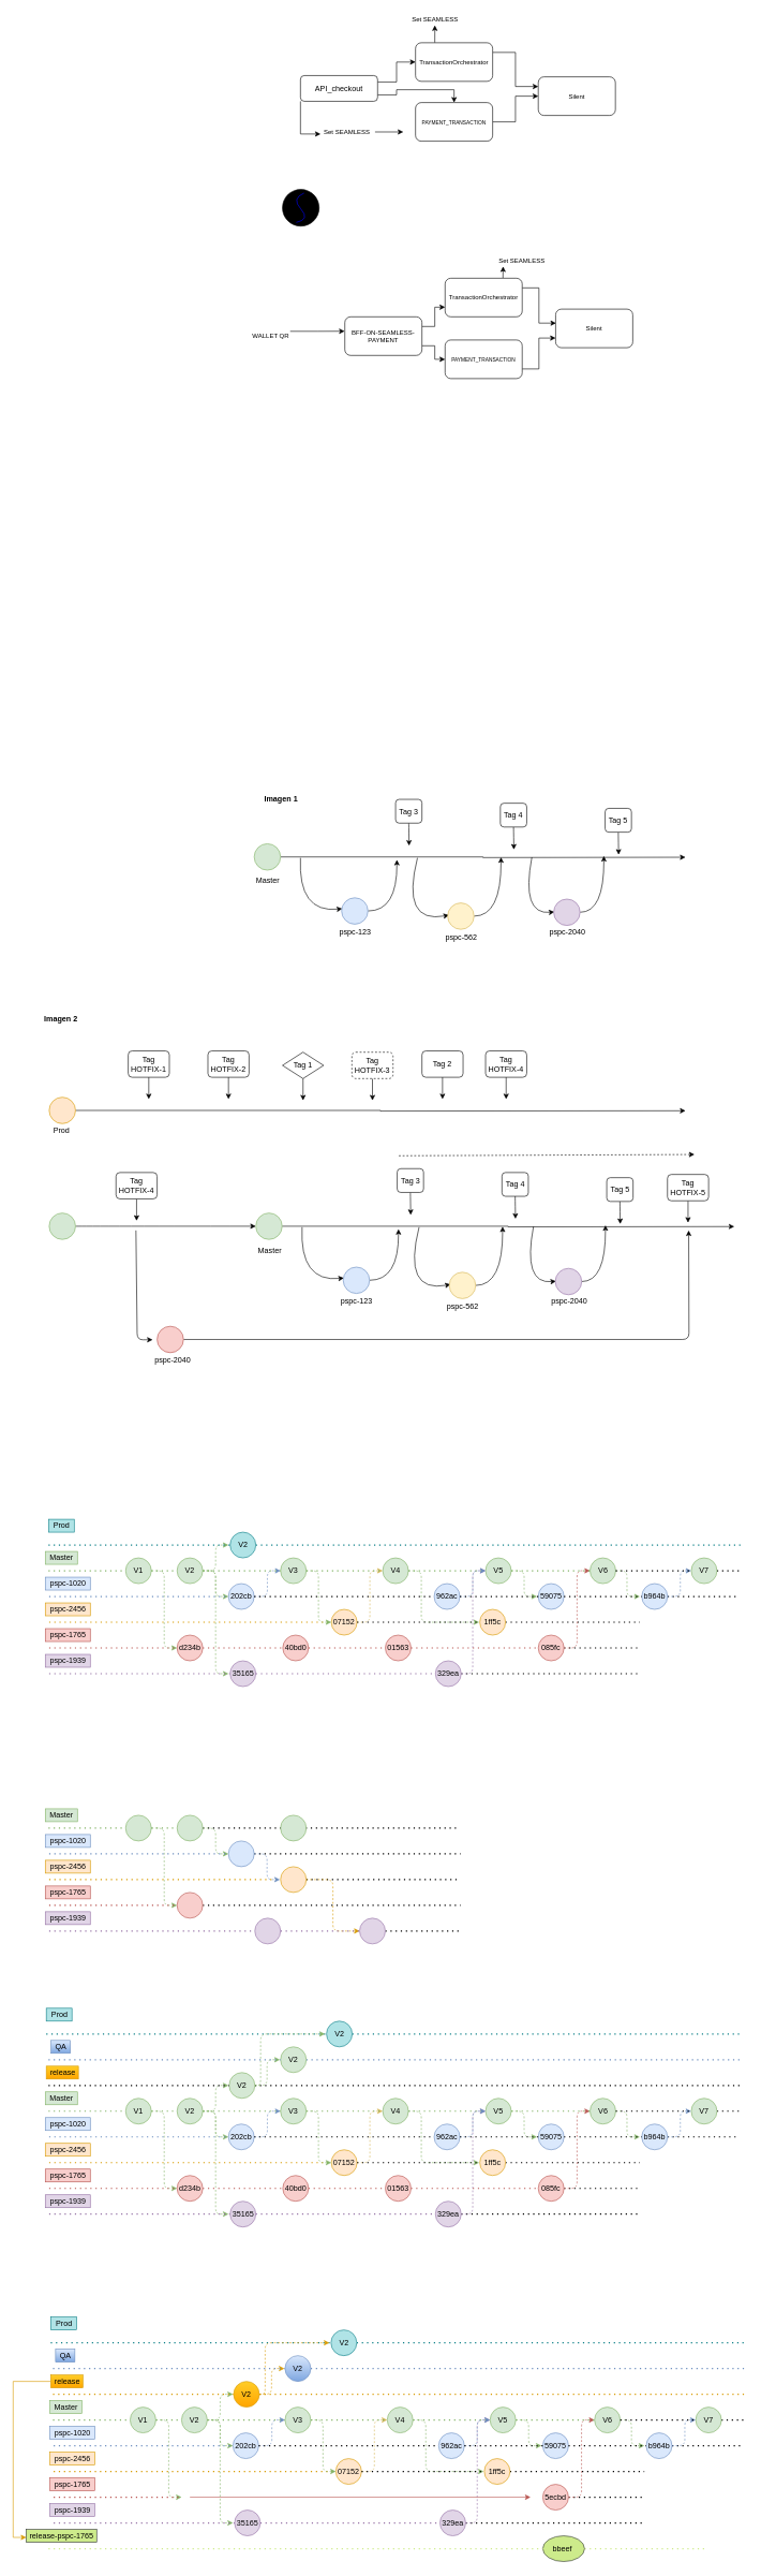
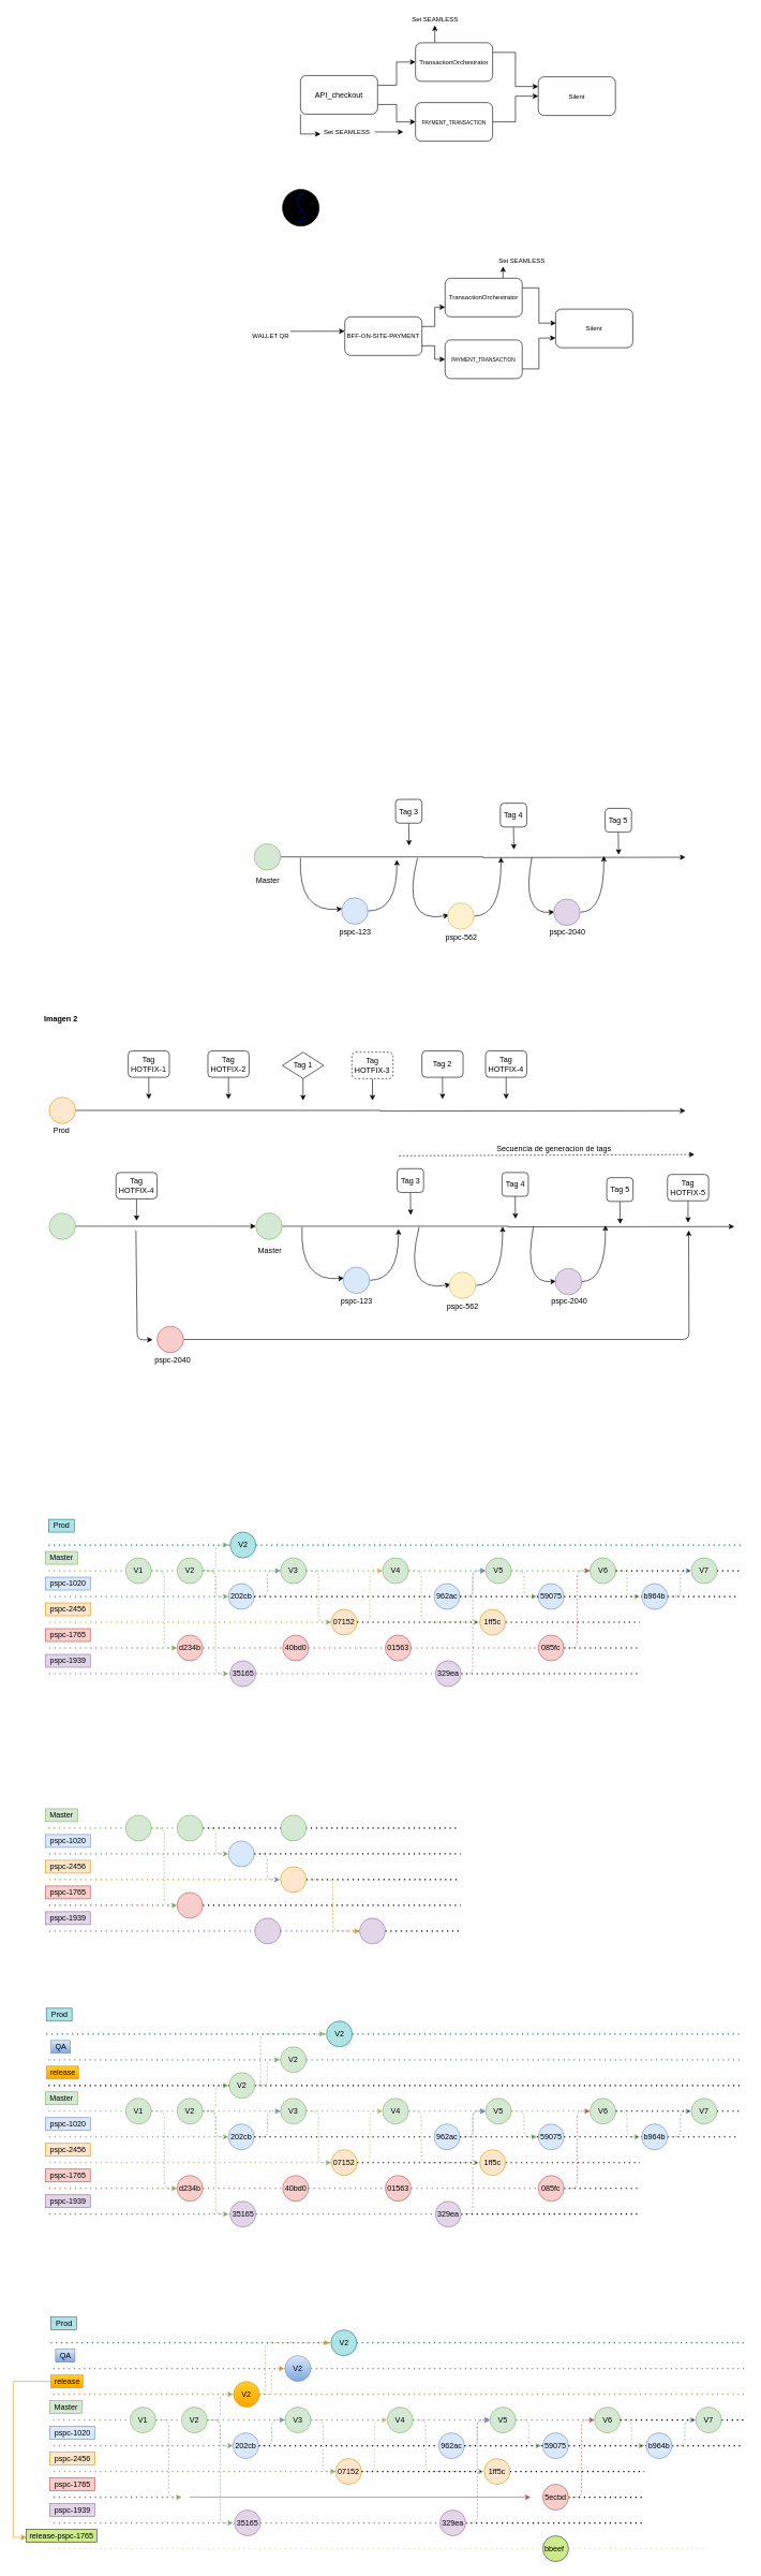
- <mxCell id="5" value="API_checkout" style="rounded=1;whiteSpace=wrap;html=1;" parent="1" vertex="1"><mxGeometry x="467" y="116" width="120" height="40" as="geometry" /></mxCell>
+ <mxCell id="5" value="API_checkout" style="rounded=1;whiteSpace=wrap;html=1;" parent="1" vertex="1"><mxGeometry x="467" y="116" width="120" height="60" as="geometry" /></mxCell>
- <mxCell id="16" value="BFF-ON-SEAMLESS-PAYMENT" style="rounded=1;whiteSpace=wrap;html=1;fontSize=10;" parent="1" vertex="1"><mxGeometry x="536" y="491" width="120" height="60" as="geometry" /></mxCell>
+ <mxCell id="16" value="BFF-ON-SITE-PAYMENT" style="rounded=1;whiteSpace=wrap;html=1;fontSize=10;" parent="1" vertex="1"><mxGeometry x="536" y="491" width="120" height="60" as="geometry" /></mxCell>
- <mxCell id="50" value="&lt;b&gt;Imagen 1&lt;/b&gt;" style="text;html=1;strokeColor=none;fillColor=none;align=center;verticalAlign=middle;whiteSpace=wrap;rounded=0;" vertex="1" parent="1"><mxGeometry x="407" y="1225" width="60" height="30" as="geometry" /></mxCell>
+ <mxCell id="99" value="Secuencia de generacion de tags" style="text;html=1;align=center;verticalAlign=middle;resizable=0;points=[];autosize=1;strokeColor=none;fillColor=none;" vertex="1" parent="1"><mxGeometry x="767" y="1775" width="188" height="18" as="geometry" /></mxCell>
- <mxCell id="345" value="bbeef&amp;nbsp;" style="ellipse;whiteSpace=wrap;html=1;aspect=fixed;fillColor=#cdeb8b;strokeColor=#36393d;" vertex="1" parent="1"><mxGeometry x="844" y="3940" width="65" height="40" as="geometry" /></mxCell>
+ <mxCell id="345" value="bbeef&amp;nbsp;" style="ellipse;whiteSpace=wrap;html=1;aspect=fixed;fillColor=#cdeb8b;strokeColor=#36393d;" vertex="1" parent="1"><mxGeometry x="844" y="3940" width="40" height="40" as="geometry" /></mxCell>
